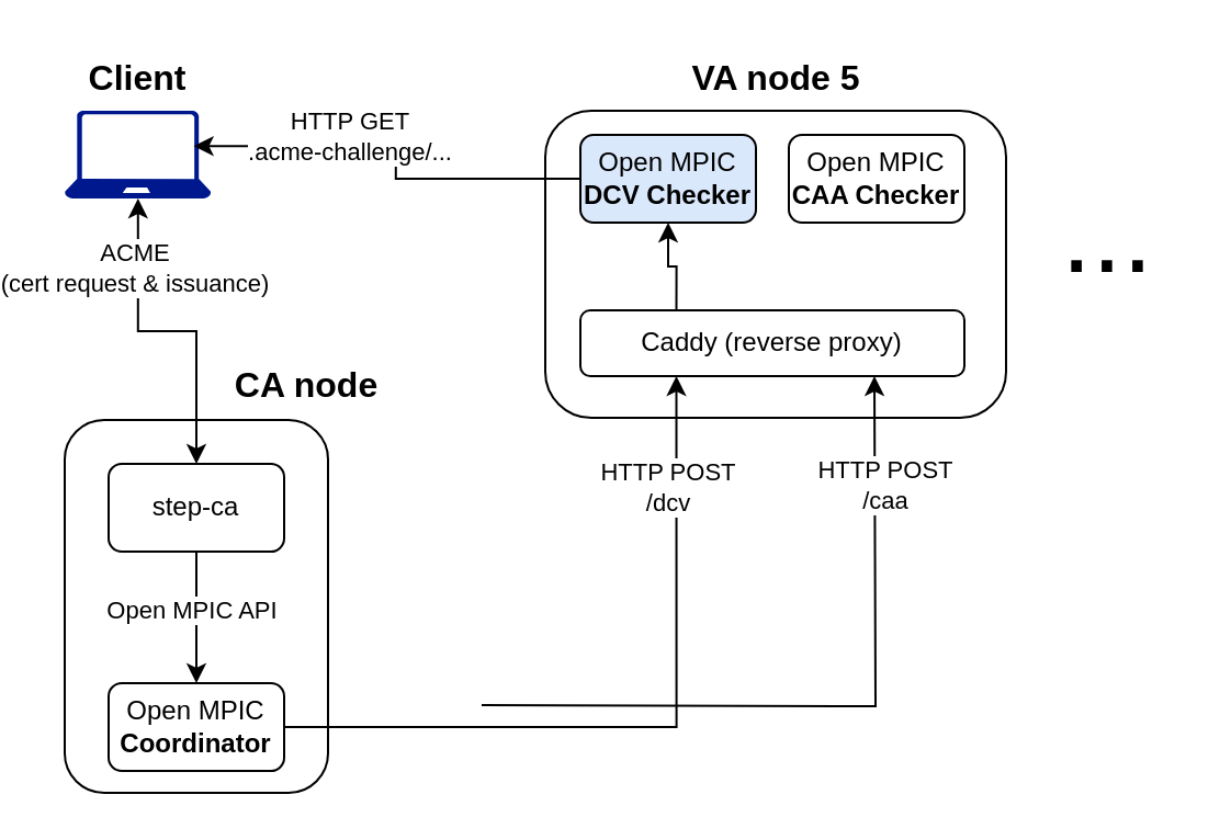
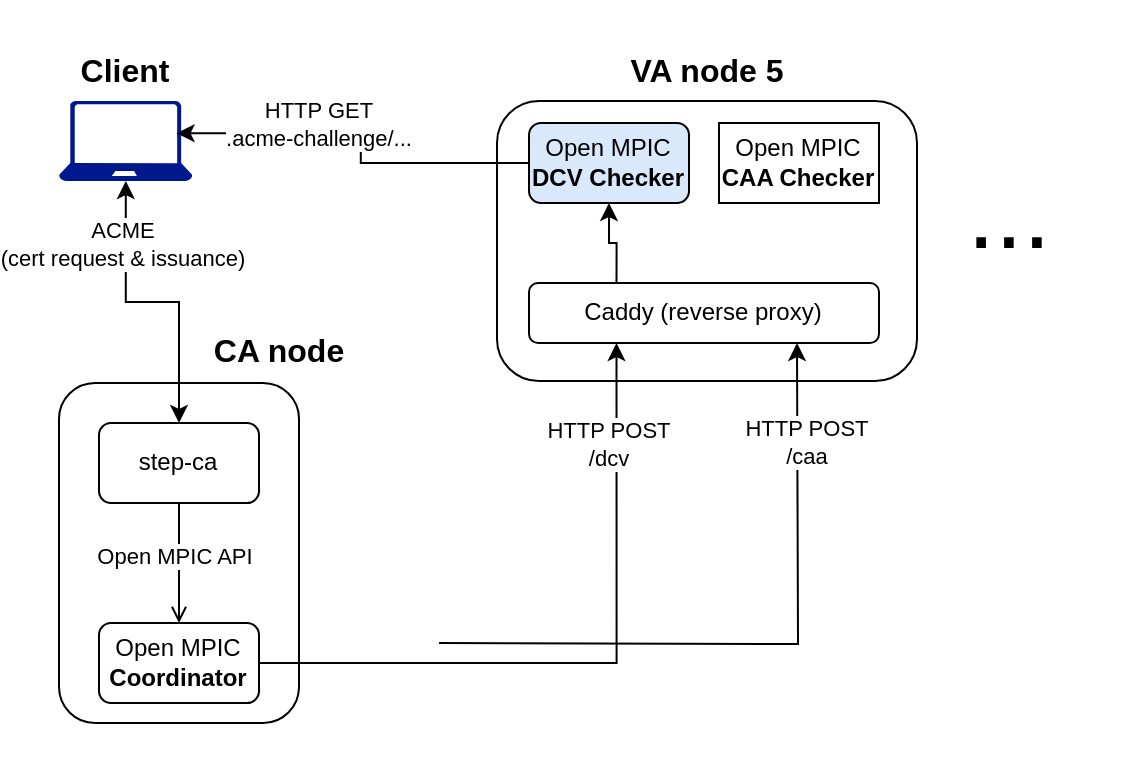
- <mxCell id="10" value="Open MPIC&lt;div&gt;&lt;b&gt;CAA Checker&lt;/b&gt;&lt;/div&gt;" style="rounded=1;whiteSpace=wrap;html=1;" vertex="1" parent="1"><mxGeometry x="350" y="61" width="80" height="40" as="geometry" /></mxCell>
+ <mxCell id="10" value="Open MPIC&lt;div&gt;&lt;b&gt;CAA Checker&lt;/b&gt;&lt;/div&gt;" style="whiteSpace=wrap;html=1;rounded=0;" vertex="1" parent="1"><mxGeometry x="350" y="61" width="80" height="40" as="geometry" /></mxCell>
- <mxCell id="4" style="edgeStyle=orthogonalEdgeStyle;rounded=0;orthogonalLoop=1;jettySize=auto;html=1;exitX=0.5;exitY=1;exitDx=0;exitDy=0;entryX=0.5;entryY=0;entryDx=0;entryDy=0;" edge="1" parent="1" source="6" target="9"><mxGeometry relative="1" as="geometry" /></mxCell>
+ <mxCell id="4" style="edgeStyle=orthogonalEdgeStyle;rounded=0;orthogonalLoop=1;jettySize=auto;html=1;exitX=0.5;exitY=1;exitDx=0;exitDy=0;entryX=0.5;entryY=0;entryDx=0;entryDy=0;endArrow=open;" edge="1" parent="1" source="6" target="9"><mxGeometry relative="1" as="geometry" /></mxCell>
